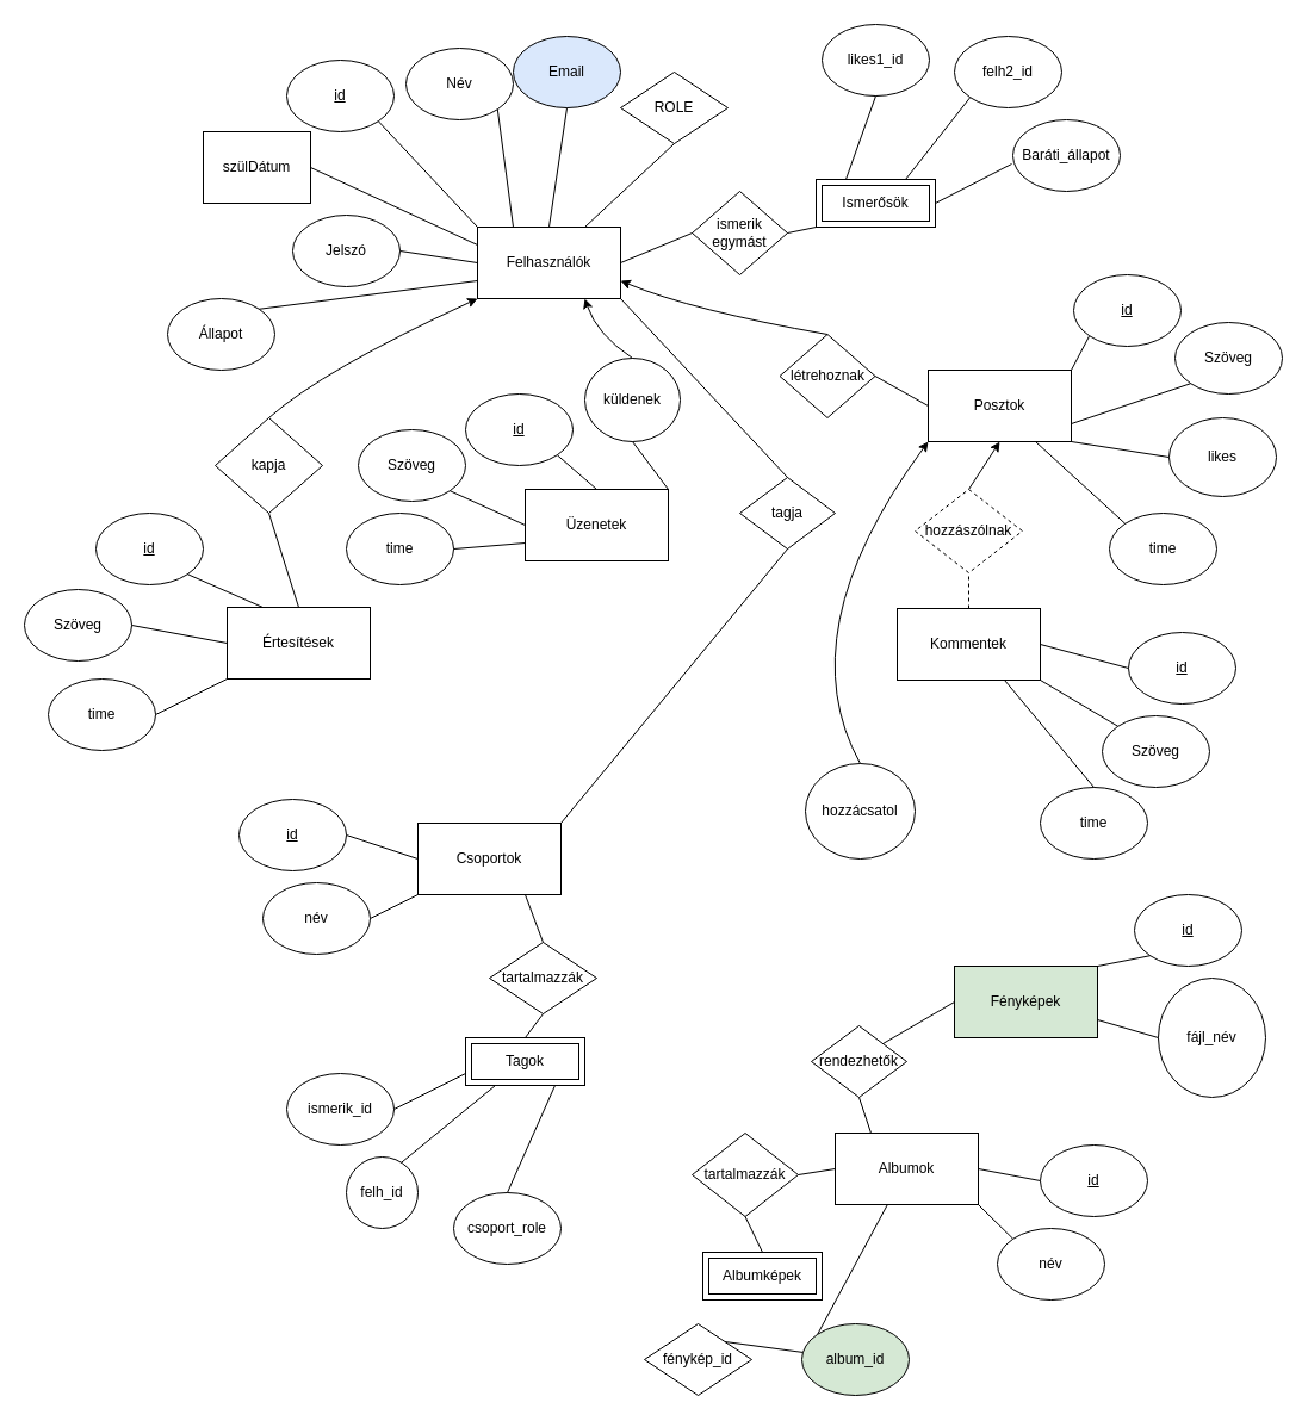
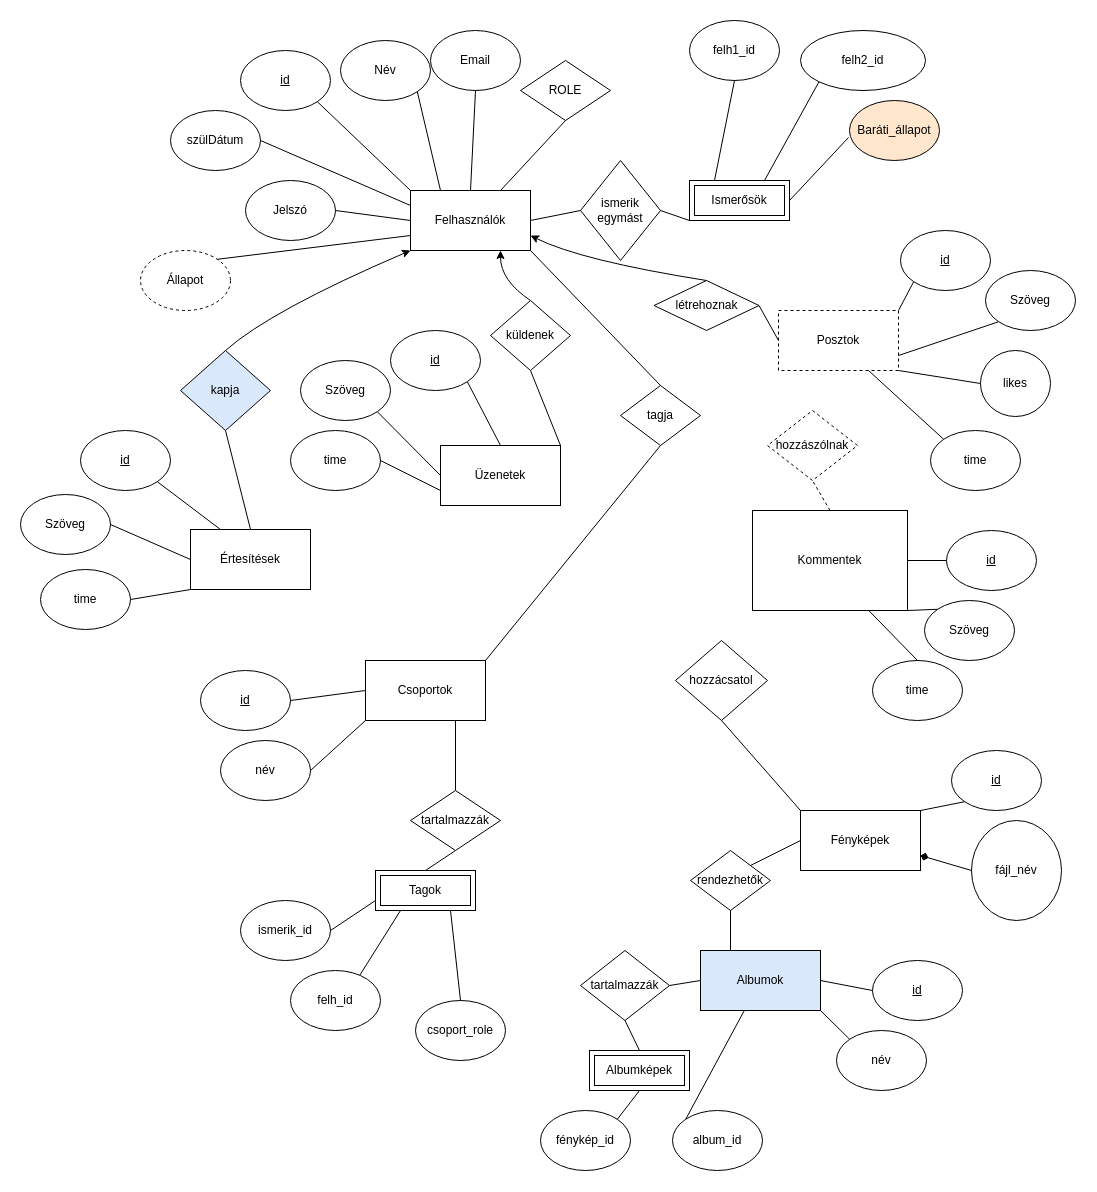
- <mxCell id="26" value="likes1_id" style="ellipse;whiteSpace=wrap;html=1;" parent="1" vertex="1"><mxGeometry x="689" y="20" width="90" height="60" as="geometry" /></mxCell>
+ <mxCell id="26" value="felh1_id" style="ellipse;whiteSpace=wrap;html=1;" parent="1" vertex="1"><mxGeometry x="689" y="20" width="90" height="60" as="geometry" /></mxCell>
- <mxCell id="12" value="Email" style="ellipse;whiteSpace=wrap;html=1;fillColor=#dae8fc;" parent="1" vertex="1"><mxGeometry x="430" y="30" width="90" height="60" as="geometry" /></mxCell>
+ <mxCell id="12" value="Email" style="ellipse;whiteSpace=wrap;html=1;" parent="1" vertex="1"><mxGeometry x="430" y="30" width="90" height="60" as="geometry" /></mxCell>
- <mxCell id="25" value="felh2_id" style="ellipse;whiteSpace=wrap;html=1;" parent="1" vertex="1"><mxGeometry x="800" y="30" width="90" height="60" as="geometry" /></mxCell>
+ <mxCell id="25" value="felh2_id" style="ellipse;whiteSpace=wrap;html=1;" parent="1" vertex="1"><mxGeometry x="800" y="30" width="125" height="60" as="geometry" /></mxCell>
- <mxCell id="24" value="Baráti_állapot" style="ellipse;whiteSpace=wrap;html=1;" parent="1" vertex="1"><mxGeometry x="849" y="100" width="90" height="60" as="geometry" /></mxCell>
+ <mxCell id="24" value="Baráti_állapot" style="ellipse;whiteSpace=wrap;html=1;fillColor=#ffe6cc;" parent="1" vertex="1"><mxGeometry x="849" y="100" width="90" height="60" as="geometry" /></mxCell>
- <mxCell id="14" value="szülDátum" style="whiteSpace=wrap;html=1;rounded=0;" parent="1" vertex="1"><mxGeometry x="170" y="110" width="90" height="60" as="geometry" /></mxCell>
+ <mxCell id="14" value="szülDátum" style="ellipse;whiteSpace=wrap;html=1;" parent="1" vertex="1"><mxGeometry x="170" y="110" width="90" height="60" as="geometry" /></mxCell>
- <mxCell id="56" value="Ismerősök" style="shape=ext;margin=3;double=1;whiteSpace=wrap;html=1;align=center;" parent="1" vertex="1"><mxGeometry x="684" y="150" width="100" height="40" as="geometry" /></mxCell>
+ <mxCell id="56" value="Ismerősök" style="shape=ext;margin=3;double=1;whiteSpace=wrap;html=1;align=center;" parent="1" vertex="1"><mxGeometry x="689" y="180" width="100" height="40" as="geometry" /></mxCell>
- <mxCell id="81" value="ismerik egymást" style="rhombus;whiteSpace=wrap;html=1;" parent="1" vertex="1"><mxGeometry x="580" y="160" width="80" height="70" as="geometry" /></mxCell>
+ <mxCell id="81" value="ismerik egymást" style="rhombus;whiteSpace=wrap;html=1;" parent="1" vertex="1"><mxGeometry x="580" y="160" width="80" height="100" as="geometry" /></mxCell>
- <mxCell id="2" value="Felhasználók" style="rounded=0;whiteSpace=wrap;html=1;" parent="1" vertex="1"><mxGeometry x="400" y="190" width="120" height="60" as="geometry" /></mxCell>
+ <mxCell id="2" value="Felhasználók" style="rounded=0;whiteSpace=wrap;html=1;" parent="1" vertex="1"><mxGeometry x="410" y="190" width="120" height="60" as="geometry" /></mxCell>
- <mxCell id="15" value="Állapot" style="ellipse;whiteSpace=wrap;html=1;" parent="1" vertex="1"><mxGeometry x="140" y="250" width="90" height="60" as="geometry" /></mxCell>
+ <mxCell id="15" value="Állapot" style="ellipse;whiteSpace=wrap;html=1;dashed=1;" parent="1" vertex="1"><mxGeometry x="140" y="250" width="90" height="60" as="geometry" /></mxCell>
- <mxCell id="86" value="létrehoznak" style="rhombus;whiteSpace=wrap;html=1;" parent="1" vertex="1"><mxGeometry x="653.5" y="280" width="80" height="70" as="geometry" /></mxCell>
+ <mxCell id="86" value="létrehoznak" style="rhombus;whiteSpace=wrap;html=1;" parent="1" vertex="1"><mxGeometry x="653.5" y="280" width="105" height="50" as="geometry" /></mxCell>
- <mxCell id="84" value="küldenek" style="ellipse;whiteSpace=wrap;html=1;" parent="1" vertex="1"><mxGeometry x="490" y="300" width="80" height="70" as="geometry" /></mxCell>
+ <mxCell id="84" value="küldenek" style="rhombus;whiteSpace=wrap;html=1;" parent="1" vertex="1"><mxGeometry x="490" y="300" width="80" height="70" as="geometry" /></mxCell>
- <mxCell id="7" value="Posztok" style="rounded=0;whiteSpace=wrap;html=1;" parent="1" vertex="1"><mxGeometry x="778" y="310" width="120" height="60" as="geometry" /></mxCell>
+ <mxCell id="7" value="Posztok" style="rounded=0;whiteSpace=wrap;html=1;dashed=1;" parent="1" vertex="1"><mxGeometry x="778" y="310" width="120" height="60" as="geometry" /></mxCell>
- <mxCell id="32" value="likes" style="ellipse;whiteSpace=wrap;html=1;" parent="1" vertex="1"><mxGeometry x="980" y="350" width="90" height="66" as="geometry" /></mxCell>
+ <mxCell id="32" value="likes" style="ellipse;whiteSpace=wrap;html=1;" parent="1" vertex="1"><mxGeometry x="980" y="350" width="70" height="66" as="geometry" /></mxCell>
- <mxCell id="91" value="kapja" style="rhombus;whiteSpace=wrap;html=1;" parent="1" vertex="1"><mxGeometry x="180" y="350" width="90" height="80" as="geometry" /></mxCell>
+ <mxCell id="91" value="kapja" style="rhombus;whiteSpace=wrap;html=1;fillColor=#dae8fc;" parent="1" vertex="1"><mxGeometry x="180" y="350" width="90" height="80" as="geometry" /></mxCell>
- <mxCell id="89" value="" style="endArrow=classic;html=1;rounded=0;entryX=0.5;entryY=1;entryDx=0;entryDy=0;exitX=0.5;exitY=0;exitDx=0;exitDy=0;" parent="1" source="88" target="7" edge="1"><mxGeometry width="50" height="50" relative="1" as="geometry"><mxPoint x="640" y="520" as="sourcePoint" /><mxPoint x="690" y="470" as="targetPoint" /></mxGeometry></mxCell>
- <mxCell id="103" value="tagja" style="rhombus;whiteSpace=wrap;html=1;" parent="1" vertex="1"><mxGeometry x="620" y="400" width="80" height="60" as="geometry" /></mxCell>
+ <mxCell id="103" value="tagja" style="rhombus;whiteSpace=wrap;html=1;" parent="1" vertex="1"><mxGeometry x="620" y="385" width="80" height="60" as="geometry" /></mxCell>
- <mxCell id="6" value="Üzenetek" style="rounded=0;whiteSpace=wrap;html=1;" parent="1" vertex="1"><mxGeometry x="440" y="410" width="120" height="60" as="geometry" /></mxCell>
+ <mxCell id="6" value="Üzenetek" style="rounded=0;whiteSpace=wrap;html=1;" parent="1" vertex="1"><mxGeometry x="440" y="445" width="120" height="60" as="geometry" /></mxCell>
- <mxCell id="107" value="" style="curved=1;endArrow=classic;html=1;rounded=0;entryX=0;entryY=1;entryDx=0;entryDy=0;exitX=0.5;exitY=0;exitDx=0;exitDy=0;" parent="1" source="105" target="7" edge="1"><mxGeometry width="50" height="50" relative="1" as="geometry"><mxPoint x="660" y="580" as="sourcePoint" /><mxPoint x="710" y="530" as="targetPoint" /><Array as="points"><mxPoint x="660" y="530" /></Array></mxGeometry></mxCell>
- <mxCell id="9" value="Értesítések" style="rounded=0;whiteSpace=wrap;html=1;" parent="1" vertex="1"><mxGeometry x="190" y="509" width="120" height="60" as="geometry" /></mxCell>
+ <mxCell id="9" value="Értesítések" style="rounded=0;whiteSpace=wrap;html=1;" parent="1" vertex="1"><mxGeometry x="190" y="529" width="120" height="60" as="geometry" /></mxCell>
- <mxCell id="3" value="Kommentek" style="rounded=0;whiteSpace=wrap;html=1;" parent="1" vertex="1"><mxGeometry x="752" y="510" width="120" height="60" as="geometry" /></mxCell>
+ <mxCell id="3" value="Kommentek" style="rounded=0;whiteSpace=wrap;html=1;" parent="1" vertex="1"><mxGeometry x="752" y="510" width="155" height="100" as="geometry" /></mxCell>
- <mxCell id="105" value="hozzácsatol" style="ellipse;whiteSpace=wrap;html=1;" parent="1" vertex="1"><mxGeometry x="675" y="640" width="92" height="80" as="geometry" /></mxCell>
+ <mxCell id="105" value="hozzácsatol" style="rhombus;whiteSpace=wrap;html=1;" parent="1" vertex="1"><mxGeometry x="675" y="640" width="92" height="80" as="geometry" /></mxCell>
- <mxCell id="4" value="Csoportok" style="rounded=0;whiteSpace=wrap;html=1;" parent="1" vertex="1"><mxGeometry x="350" y="690" width="120" height="60" as="geometry" /></mxCell>
+ <mxCell id="4" value="Csoportok" style="rounded=0;whiteSpace=wrap;html=1;" parent="1" vertex="1"><mxGeometry x="365" y="660" width="120" height="60" as="geometry" /></mxCell>
+ <mxCell id="106" value="" style="endArrow=none;html=1;rounded=0;entryX=0;entryY=0;entryDx=0;entryDy=0;exitX=0.5;exitY=1;exitDx=0;exitDy=0;" parent="1" source="105" target="8" edge="1"><mxGeometry width="50" height="50" relative="1" as="geometry"><mxPoint x="650" y="640" as="sourcePoint" /><mxPoint x="700" y="590" as="targetPoint" /></mxGeometry></mxCell>
- <mxCell id="8" value="Fényképek" style="rounded=0;whiteSpace=wrap;html=1;fillColor=#d5e8d4;" parent="1" vertex="1"><mxGeometry x="800" y="810" width="120" height="60" as="geometry" /></mxCell>
+ <mxCell id="8" value="Fényképek" style="rounded=0;whiteSpace=wrap;html=1;" parent="1" vertex="1"><mxGeometry x="800" y="810" width="120" height="60" as="geometry" /></mxCell>
- <mxCell id="47" value="" style="endArrow=none;html=1;rounded=0;exitX=0;exitY=0.5;exitDx=0;exitDy=0;entryX=1;entryY=0.75;entryDx=0;entryDy=0;" parent="1" source="28" target="8" edge="1"><mxGeometry width="50" height="50" relative="1" as="geometry"><mxPoint x="954" y="791" as="sourcePoint" /><mxPoint x="930" y="820" as="targetPoint" /></mxGeometry></mxCell>
+ <mxCell id="47" value="" style="endArrow=diamond;html=1;rounded=0;exitX=0;exitY=0.5;exitDx=0;exitDy=0;entryX=1;entryY=0.75;entryDx=0;entryDy=0;" parent="1" source="28" target="8" edge="1"><mxGeometry width="50" height="50" relative="1" as="geometry"><mxPoint x="954" y="791" as="sourcePoint" /><mxPoint x="930" y="820" as="targetPoint" /></mxGeometry></mxCell>
- <mxCell id="57" value="Tagok" style="shape=ext;margin=3;double=1;whiteSpace=wrap;html=1;align=center;" parent="1" vertex="1"><mxGeometry x="390" y="870" width="100" height="40" as="geometry" /></mxCell>
+ <mxCell id="57" value="Tagok" style="shape=ext;margin=3;double=1;whiteSpace=wrap;html=1;align=center;" parent="1" vertex="1"><mxGeometry x="375" y="870" width="100" height="40" as="geometry" /></mxCell>
- <mxCell id="100" value="rendezhetők" style="rhombus;whiteSpace=wrap;html=1;" parent="1" vertex="1"><mxGeometry x="680" y="860" width="80" height="60" as="geometry" /></mxCell>
+ <mxCell id="100" value="rendezhetők" style="rhombus;whiteSpace=wrap;html=1;" parent="1" vertex="1"><mxGeometry x="690" y="850" width="80" height="60" as="geometry" /></mxCell>
- <mxCell id="5" value="Albumok" style="rounded=0;whiteSpace=wrap;html=1;" parent="1" vertex="1"><mxGeometry x="700" y="950" width="120" height="60" as="geometry" /></mxCell>
+ <mxCell id="5" value="Albumok" style="rounded=0;whiteSpace=wrap;html=1;fillColor=#dae8fc;" parent="1" vertex="1"><mxGeometry x="700" y="950" width="120" height="60" as="geometry" /></mxCell>
- <mxCell id="59" value="felh_id" style="ellipse;whiteSpace=wrap;html=1;" parent="1" vertex="1"><mxGeometry x="290" y="970" width="60" height="60" as="geometry" /></mxCell>
+ <mxCell id="59" value="felh_id" style="ellipse;whiteSpace=wrap;html=1;" parent="1" vertex="1"><mxGeometry x="290" y="970" width="90" height="60" as="geometry" /></mxCell>
- <mxCell id="60" value="csoport_role" style="ellipse;whiteSpace=wrap;html=1;" parent="1" vertex="1"><mxGeometry x="380" y="1000" width="90" height="60" as="geometry" /></mxCell>
+ <mxCell id="60" value="csoport_role" style="ellipse;whiteSpace=wrap;html=1;" parent="1" vertex="1"><mxGeometry x="415" y="1000" width="90" height="60" as="geometry" /></mxCell>
- <mxCell id="80" value="" style="endArrow=none;html=1;rounded=0;exitX=1;exitY=0;exitDx=0;exitDy=0;" parent="1" source="77" target="78" edge="1"><mxGeometry width="50" height="50" relative="1" as="geometry"><mxPoint x="695" y="1129" as="sourcePoint" /><mxPoint x="669" y="1100" as="targetPoint" /></mxGeometry></mxCell>
+ <mxCell id="80" value="" style="endArrow=none;html=1;rounded=0;exitX=1;exitY=0;exitDx=0;exitDy=0;entryX=0.5;entryY=1;entryDx=0;entryDy=0;" parent="1" source="77" target="76" edge="1"><mxGeometry width="50" height="50" relative="1" as="geometry"><mxPoint x="695" y="1129" as="sourcePoint" /><mxPoint x="669" y="1100" as="targetPoint" /></mxGeometry></mxCell>
- <mxCell id="77" value="fénykép_id" style="rhombus;whiteSpace=wrap;html=1;" parent="1" vertex="1"><mxGeometry x="540" y="1110" width="90" height="60" as="geometry" /></mxCell>
+ <mxCell id="77" value="fénykép_id" style="ellipse;whiteSpace=wrap;html=1;" parent="1" vertex="1"><mxGeometry x="540" y="1110" width="90" height="60" as="geometry" /></mxCell>
- <mxCell id="78" value="album_id" style="ellipse;whiteSpace=wrap;html=1;fillColor=#d5e8d4;" parent="1" vertex="1"><mxGeometry x="672" y="1110" width="90" height="60" as="geometry" /></mxCell>
+ <mxCell id="78" value="album_id" style="ellipse;whiteSpace=wrap;html=1;" parent="1" vertex="1"><mxGeometry x="672" y="1110" width="90" height="60" as="geometry" /></mxCell>
